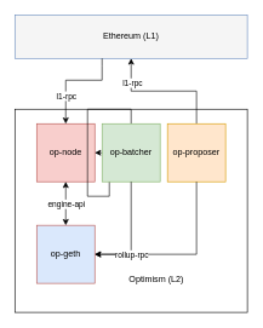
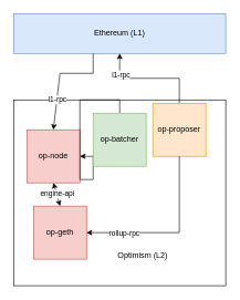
- <mxCell id="12" value="Ethereum (L1)" style="rounded=0;whiteSpace=wrap;html=1;fillColor=#f5f5f5;strokeColor=#6c8ebf;" vertex="1" parent="1"><mxGeometry x="20" y="20" width="320" height="60" as="geometry" /></mxCell>
+ <mxCell id="12" value="Ethereum (L1)" style="rounded=0;whiteSpace=wrap;html=1;fillColor=#dae8fc;strokeColor=#6c8ebf;" vertex="1" parent="1"><mxGeometry x="20" y="20" width="320" height="60" as="geometry" /></mxCell>
- <mxCell id="4" value="op-node" style="whiteSpace=wrap;html=1;aspect=fixed;fillColor=#f8cecc;strokeColor=#b85450;" vertex="1" parent="1"><mxGeometry x="50" y="170" width="80" height="80" as="geometry" /></mxCell>
+ <mxCell id="4" value="op-node" style="whiteSpace=wrap;html=1;aspect=fixed;fillColor=#f8cecc;strokeColor=#b85450;" vertex="1" parent="1"><mxGeometry x="40" y="195" width="80" height="80" as="geometry" /></mxCell>
- <mxCell id="11" value="op-proposer" style="whiteSpace=wrap;html=1;aspect=fixed;fillColor=#ffe6cc;strokeColor=#d79b00;" vertex="1" parent="1"><mxGeometry x="230" y="170" width="80" height="80" as="geometry" /></mxCell>
+ <mxCell id="11" value="op-proposer" style="whiteSpace=wrap;html=1;aspect=fixed;fillColor=#ffe6cc;strokeColor=#d79b00;" vertex="1" parent="1"><mxGeometry x="230" y="155" width="80" height="80" as="geometry" /></mxCell>
- <mxCell id="16" value="" style="endArrow=classic;html=1;rounded=0;exitX=0.5;exitY=1;exitDx=0;exitDy=0;entryX=1;entryY=0.5;entryDx=0;entryDy=0;" edge="1" parent="1" source="8" target="3"><mxGeometry width="50" height="50" relative="1" as="geometry"><mxPoint x="120" y="310" as="sourcePoint" /><mxPoint x="170" y="260" as="targetPoint" /><Array as="points"><mxPoint x="180" y="350" /></Array></mxGeometry></mxCell>
- <mxCell id="3" value="op-geth" style="whiteSpace=wrap;html=1;aspect=fixed;fillColor=#dae8fc;strokeColor=#b85450;" vertex="1" parent="1"><mxGeometry x="50" y="310" width="80" height="80" as="geometry" /></mxCell>
+ <mxCell id="3" value="op-geth" style="whiteSpace=wrap;html=1;aspect=fixed;fillColor=#f8cecc;strokeColor=#b85450;" vertex="1" parent="1"><mxGeometry x="50" y="310" width="80" height="80" as="geometry" /></mxCell>
